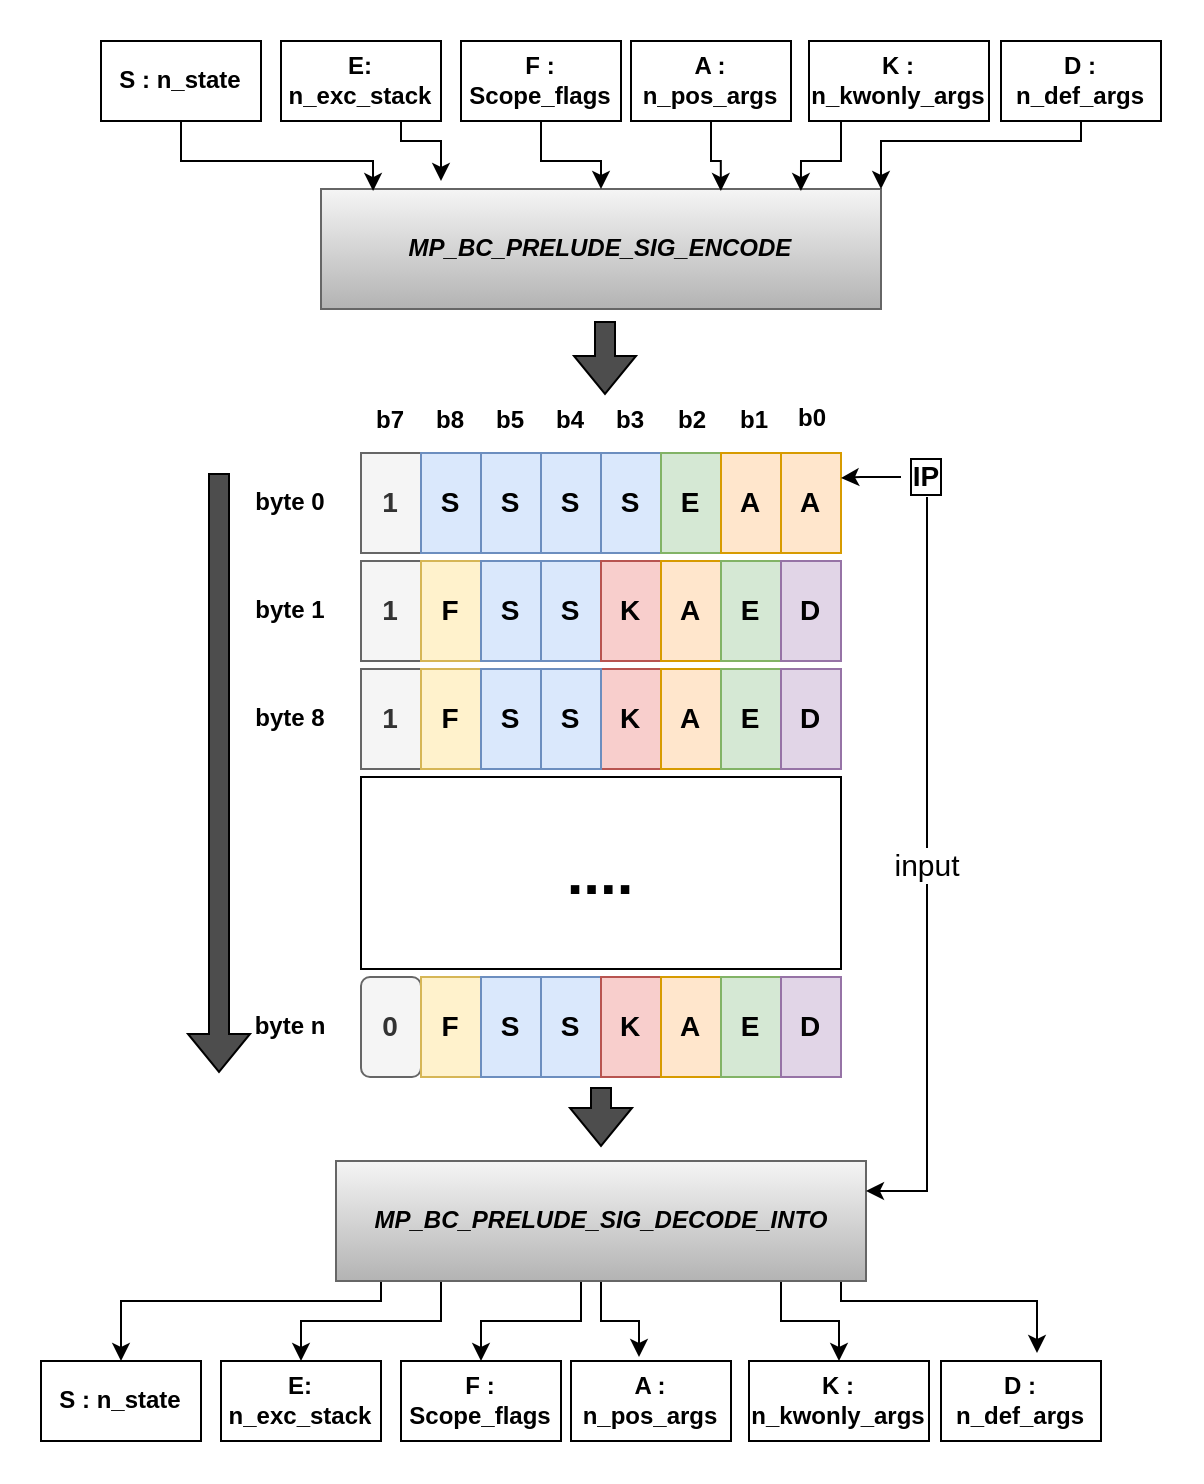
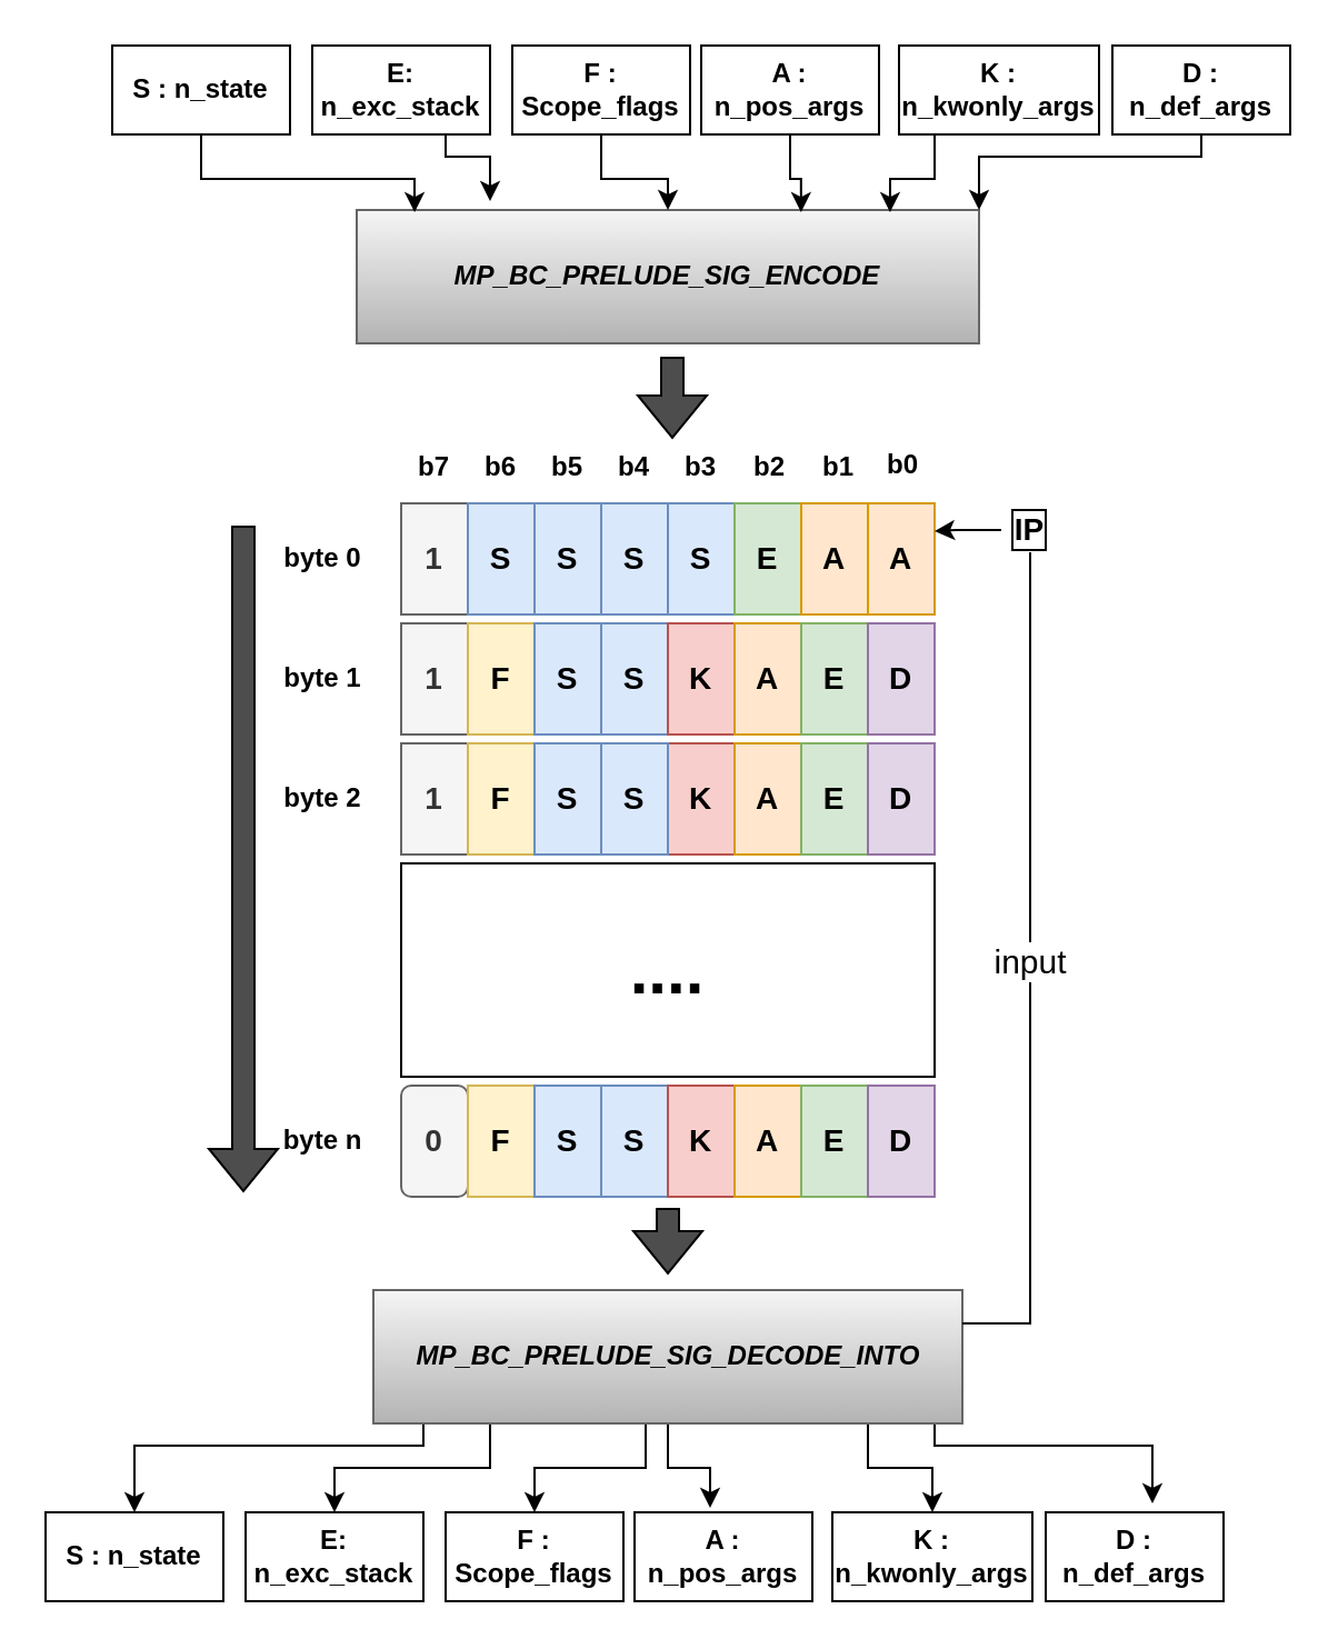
- <mxCell id="45" value="b8" style="text;html=1;strokeColor=none;fillColor=none;align=center;verticalAlign=middle;whiteSpace=wrap;rounded=0;fontSize=12;fontStyle=1" parent="1" vertex="1"><mxGeometry x="215" y="200" width="20" height="20" as="geometry" /></mxCell>
+ <mxCell id="45" value="b6" style="text;html=1;strokeColor=none;fillColor=none;align=center;verticalAlign=middle;whiteSpace=wrap;rounded=0;fontSize=12;fontStyle=1" parent="1" vertex="1"><mxGeometry x="215" y="200" width="20" height="20" as="geometry" /></mxCell>
- <mxCell id="36" value="byte 8" style="text;html=1;strokeColor=none;fillColor=none;align=center;verticalAlign=middle;whiteSpace=wrap;rounded=0;fontSize=12;fontStyle=1" parent="1" vertex="1"><mxGeometry x="120" y="349" width="50" height="20" as="geometry" /></mxCell>
+ <mxCell id="36" value="byte 2" style="text;html=1;strokeColor=none;fillColor=none;align=center;verticalAlign=middle;whiteSpace=wrap;rounded=0;fontSize=12;fontStyle=1" parent="1" vertex="1"><mxGeometry x="120" y="349" width="50" height="20" as="geometry" /></mxCell>
- <mxCell id="77" style="edgeStyle=orthogonalEdgeStyle;rounded=0;orthogonalLoop=1;jettySize=auto;html=1;exitX=0.5;exitY=1;exitDx=0;exitDy=0;entryX=1;entryY=0.25;entryDx=0;entryDy=0;labelBackgroundColor=#000033;fontSize=15;fillColor=#4D4D4D;" parent="1" source="79" target="55" edge="1"><mxGeometry relative="1" as="geometry" /></mxCell>
+ <mxCell id="77" style="edgeStyle=orthogonalEdgeStyle;rounded=0;orthogonalLoop=1;jettySize=auto;html=1;exitX=0.5;exitY=1;exitDx=0;exitDy=0;entryX=1;entryY=0.25;entryDx=0;entryDy=0;labelBackgroundColor=#000033;fontSize=15;fillColor=#4D4D4D;endArrow=none;" parent="1" source="79" target="55" edge="1"><mxGeometry relative="1" as="geometry" /></mxCell>
